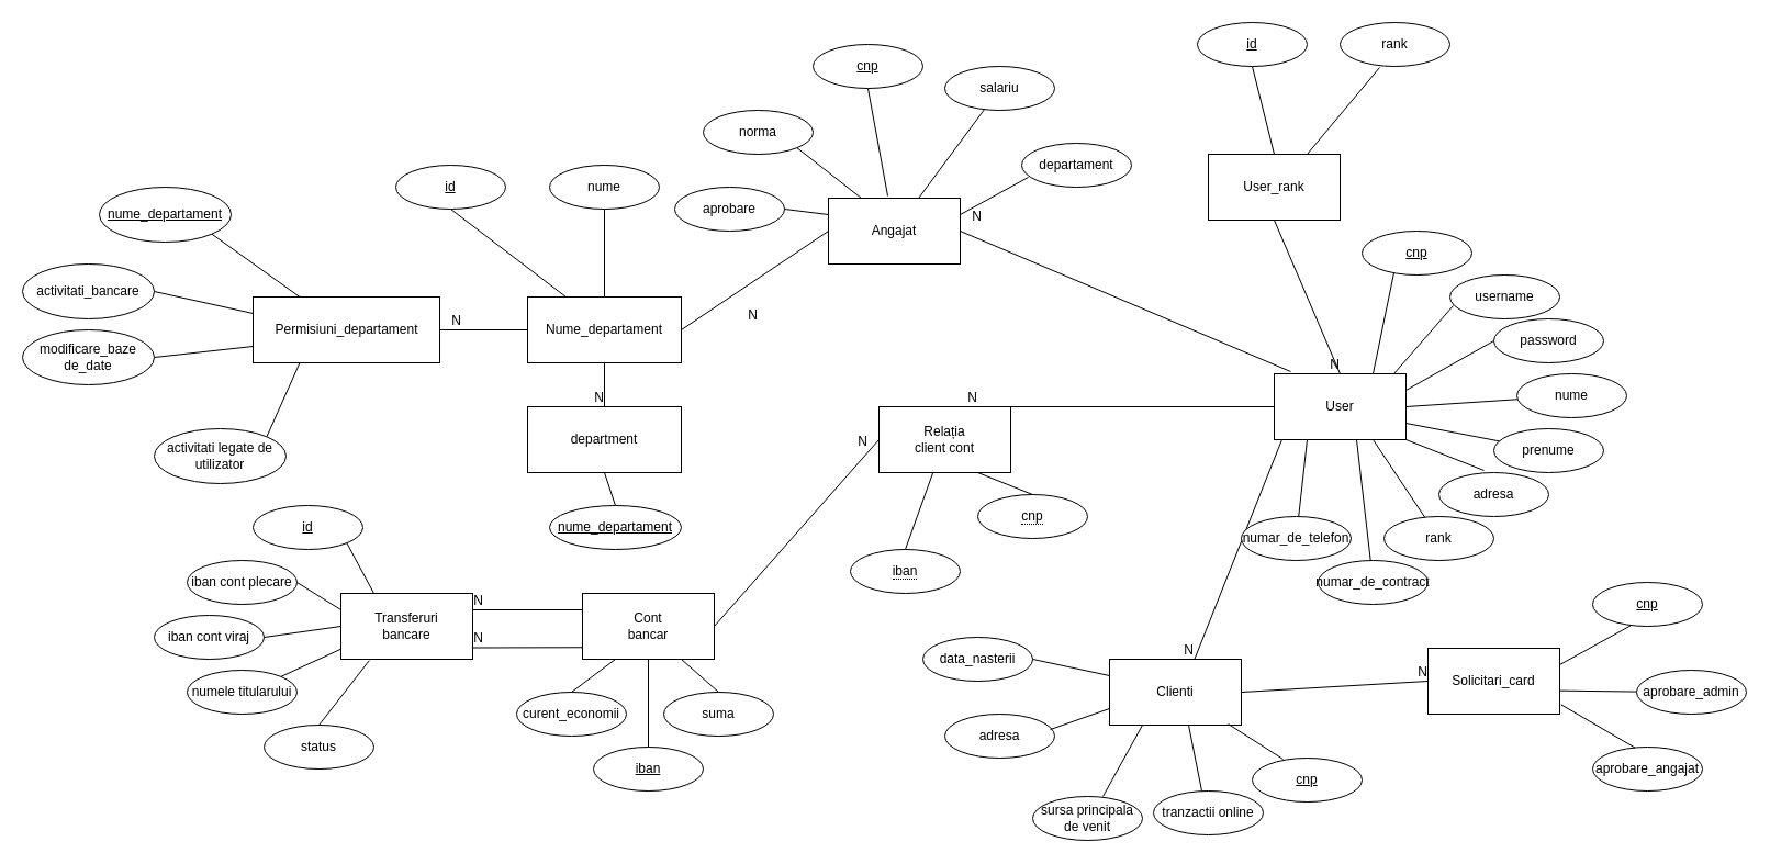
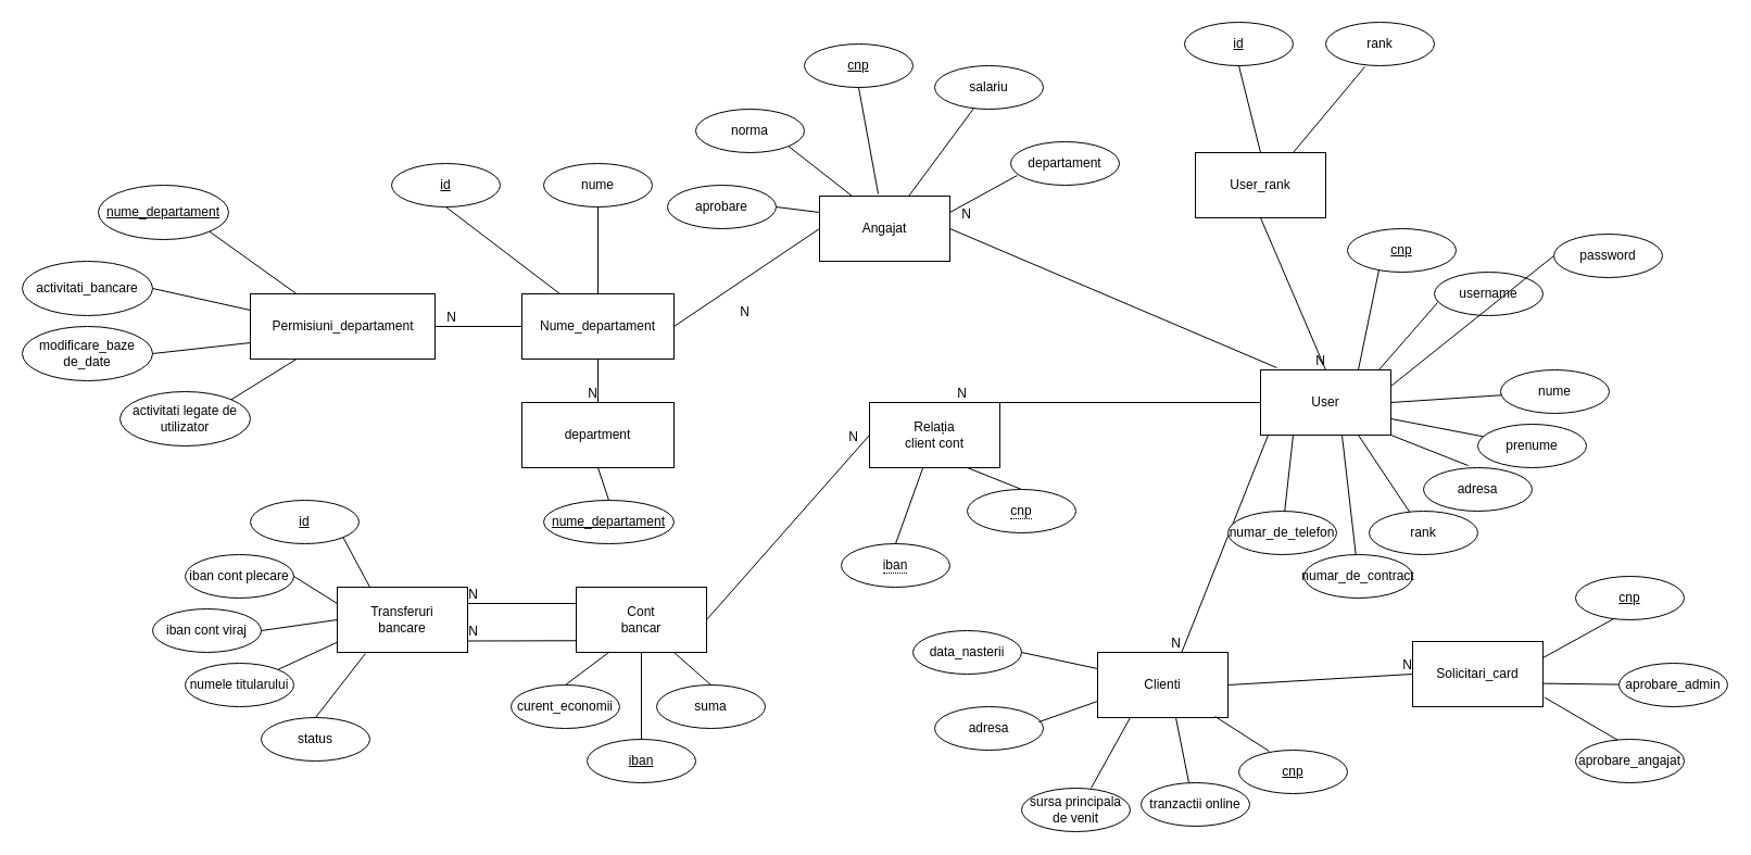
- <mxCell id="107" value="password" style="ellipse;whiteSpace=wrap;html=1;align=center;" vertex="1" parent="1"><mxGeometry x="1360" y="290" width="100" height="40" as="geometry" /></mxCell>
+ <mxCell id="107" value="password" style="ellipse;whiteSpace=wrap;html=1;align=center;" vertex="1" parent="1"><mxGeometry x="1430" y="215" width="100" height="40" as="geometry" /></mxCell>
- <mxCell id="71" value="activitati legate de utilizator" style="ellipse;whiteSpace=wrap;html=1;align=center;" vertex="1" parent="1"><mxGeometry x="140" y="390" width="120" height="50" as="geometry" /></mxCell>
+ <mxCell id="71" value="activitati legate de utilizator" style="ellipse;whiteSpace=wrap;html=1;align=center;" vertex="1" parent="1"><mxGeometry x="110" y="360" width="120" height="50" as="geometry" /></mxCell>
